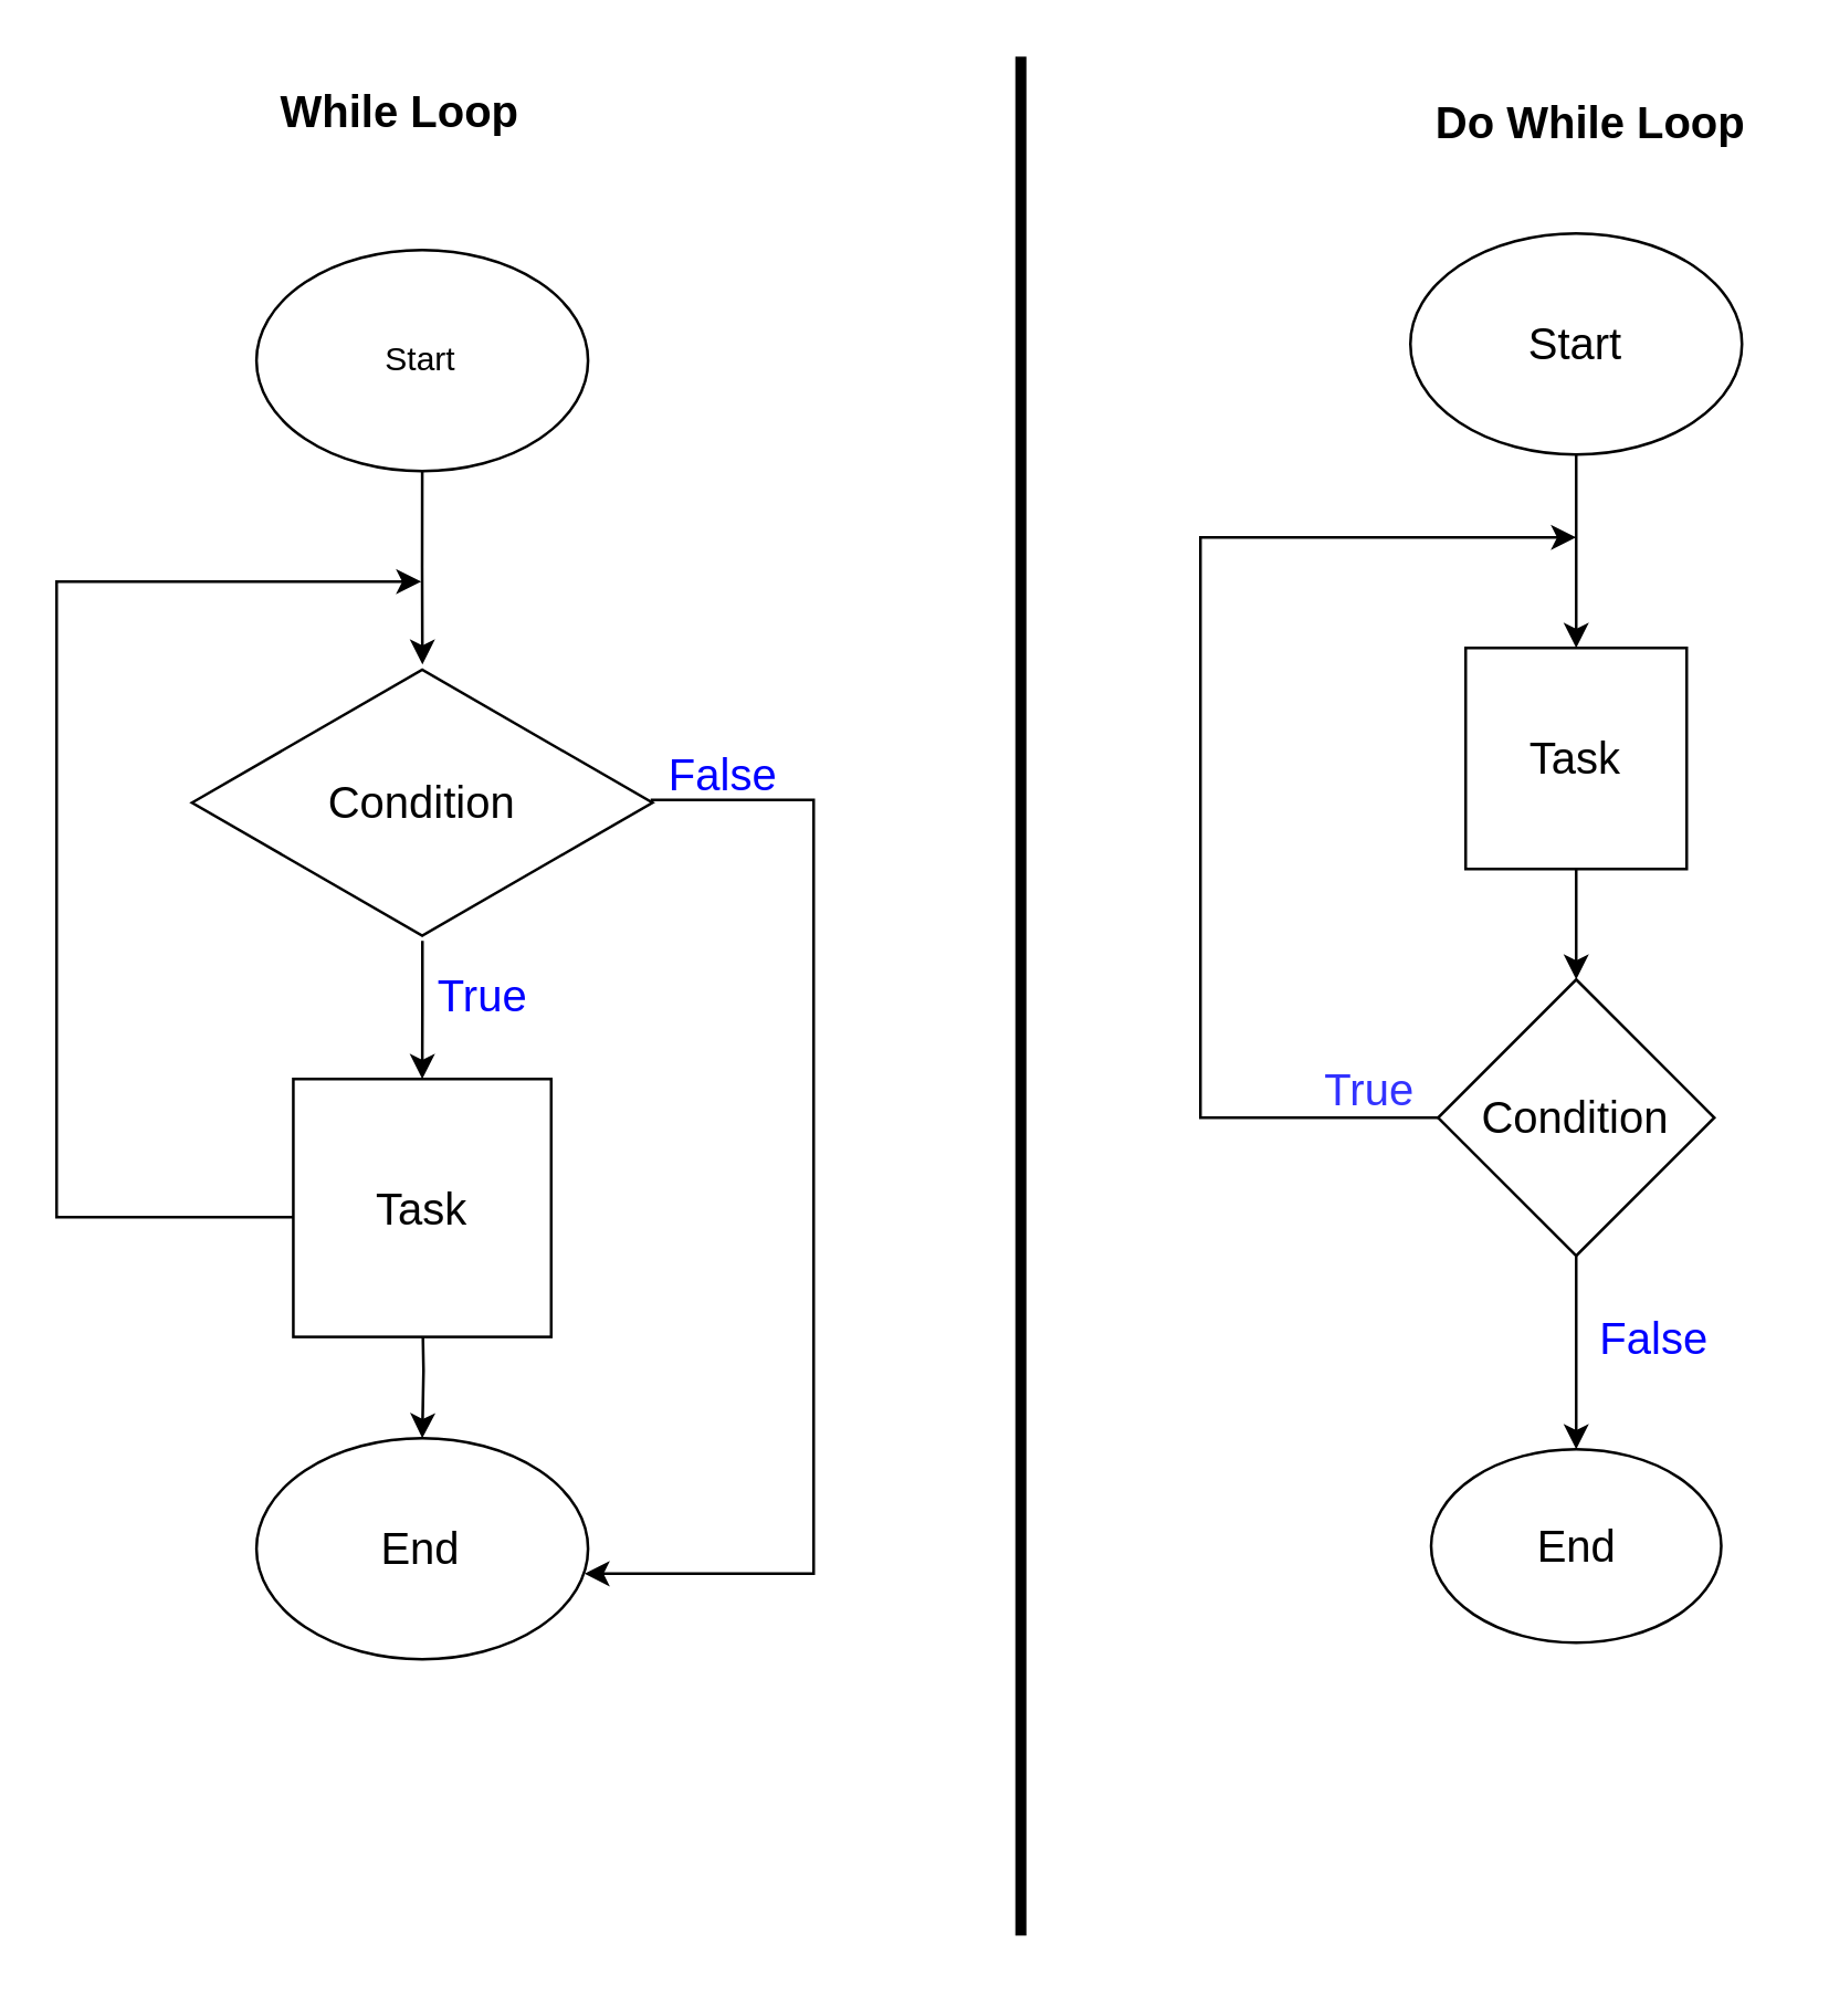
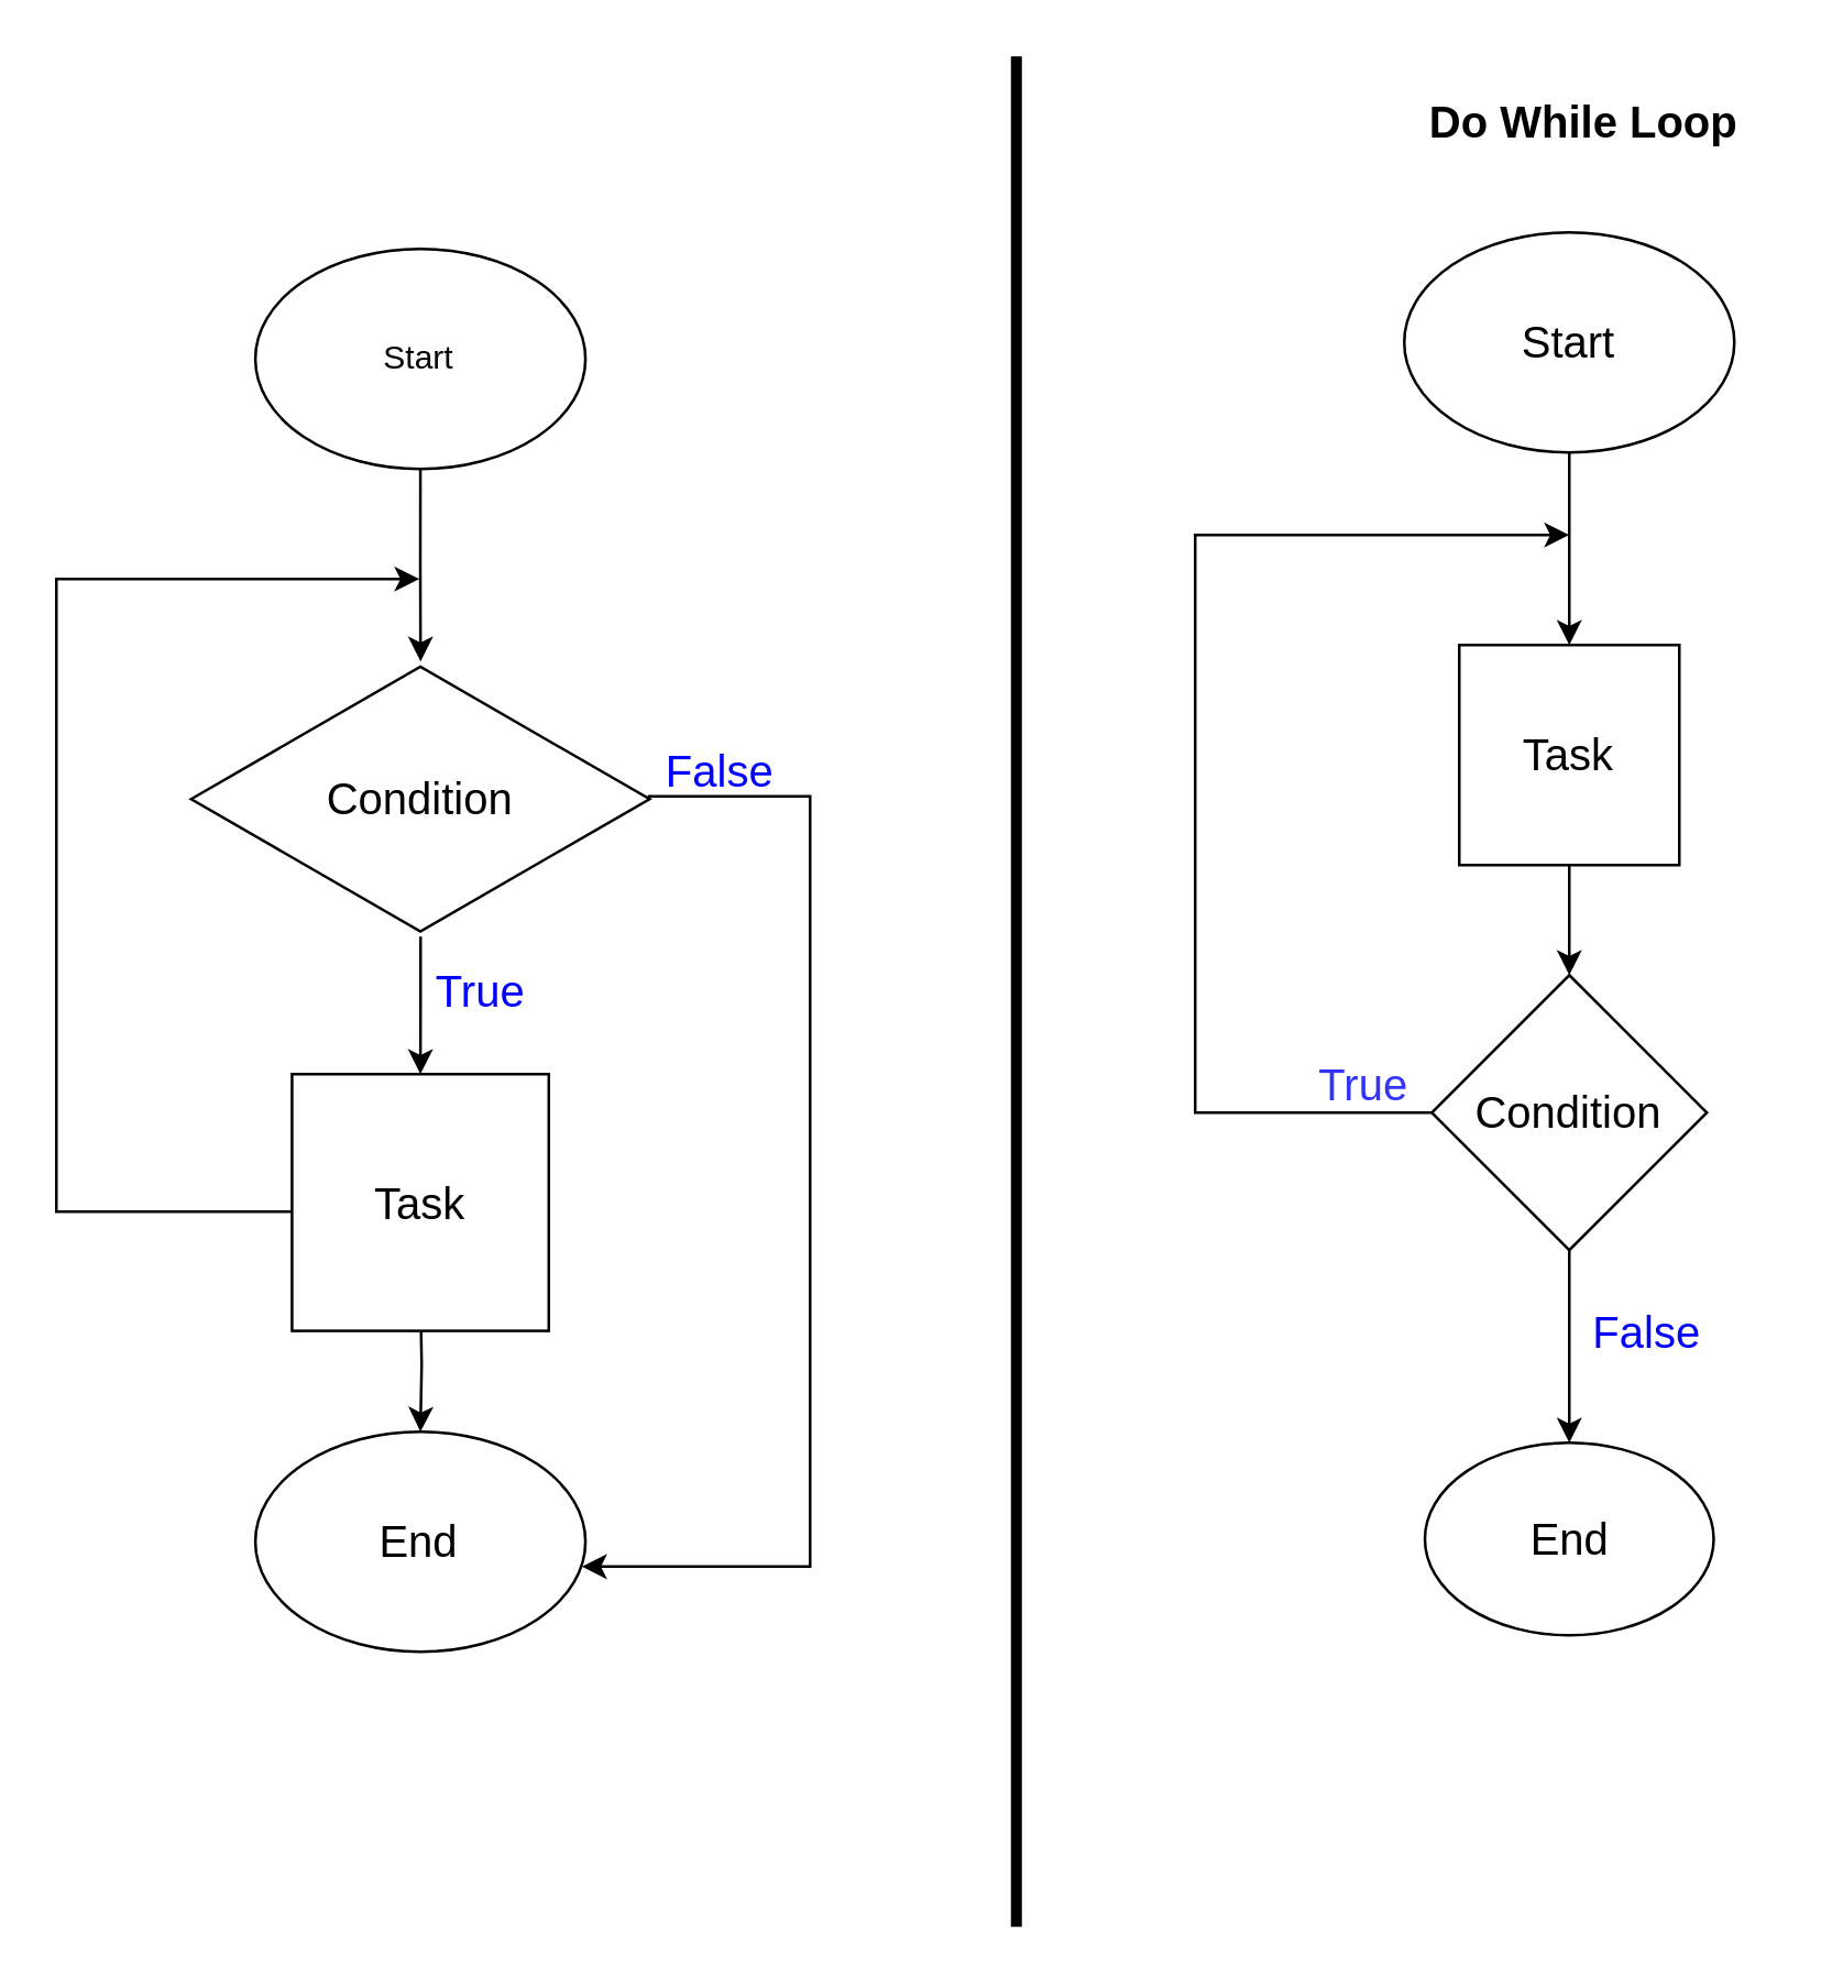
- <mxCell id="4" value="&lt;b&gt;&lt;font style=&quot;font-size: 16px&quot;&gt;While Loop&lt;/font&gt;&lt;/b&gt;" style="text;html=1;align=center;verticalAlign=middle;resizable=0;points=[];autosize=1;strokeColor=none;fillColor=none;" vertex="1" parent="1"><mxGeometry x="94" y="30" width="100" height="20" as="geometry" /></mxCell>
